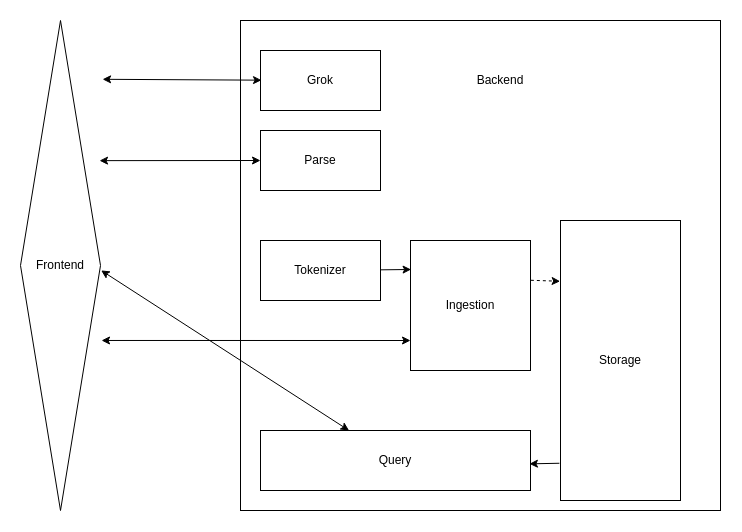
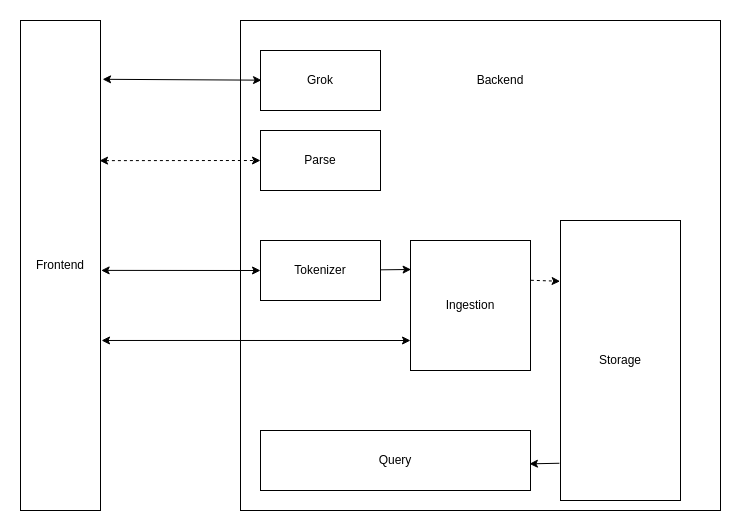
- <mxCell id="14" value="" style="endArrow=classic;startArrow=classic;html=1;entryX=0;entryY=0.5;entryDx=0;entryDy=0;exitX=0.988;exitY=0.286;exitDx=0;exitDy=0;exitPerimeter=0;" parent="1" source="3" target="13" edge="1"><mxGeometry width="50" height="50" relative="1" as="geometry"><mxPoint x="200" y="200" as="sourcePoint" /><mxPoint x="250" y="150" as="targetPoint" /></mxGeometry></mxCell>
+ <mxCell id="14" value="" style="endArrow=classic;startArrow=classic;html=1;entryX=0;entryY=0.5;entryDx=0;entryDy=0;exitX=0.988;exitY=0.286;exitDx=0;exitDy=0;exitPerimeter=0;dashed=1;" parent="1" source="3" target="13" edge="1"><mxGeometry width="50" height="50" relative="1" as="geometry"><mxPoint x="200" y="200" as="sourcePoint" /><mxPoint x="250" y="150" as="targetPoint" /></mxGeometry></mxCell>
- <mxCell id="3" value="Frontend" style="rhombus;whiteSpace=wrap;html=1;" parent="1" vertex="1"><mxGeometry x="20" y="20" width="80" height="490" as="geometry" /></mxCell>
+ <mxCell id="3" value="Frontend" style="whiteSpace=wrap;html=1;" parent="1" vertex="1"><mxGeometry x="20" y="20" width="80" height="490" as="geometry" /></mxCell>
- <mxCell id="10" value="" style="endArrow=classic;startArrow=classic;html=1;exitX=1.008;exitY=0.51;exitDx=0;exitDy=0;exitPerimeter=0;" parent="1" source="3" target="7" edge="1"><mxGeometry width="50" height="50" relative="1" as="geometry"><mxPoint x="210" y="310" as="sourcePoint" /><mxPoint x="260" y="260" as="targetPoint" /></mxGeometry></mxCell>
+ <mxCell id="10" value="" style="endArrow=classic;startArrow=classic;html=1;entryX=0;entryY=0.5;entryDx=0;entryDy=0;exitX=1.008;exitY=0.51;exitDx=0;exitDy=0;exitPerimeter=0;" parent="1" source="3" target="5" edge="1"><mxGeometry width="50" height="50" relative="1" as="geometry"><mxPoint x="210" y="310" as="sourcePoint" /><mxPoint x="260" y="260" as="targetPoint" /></mxGeometry></mxCell>
